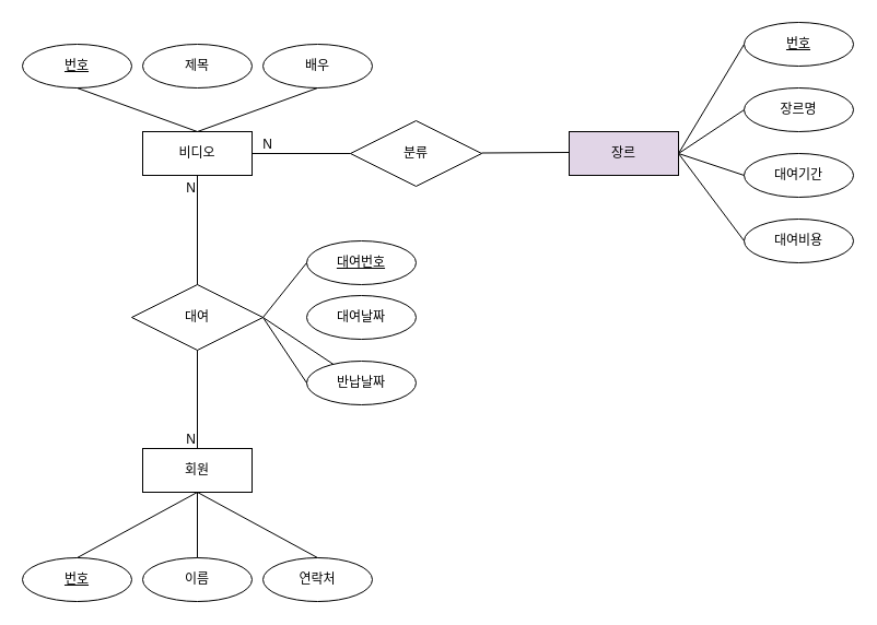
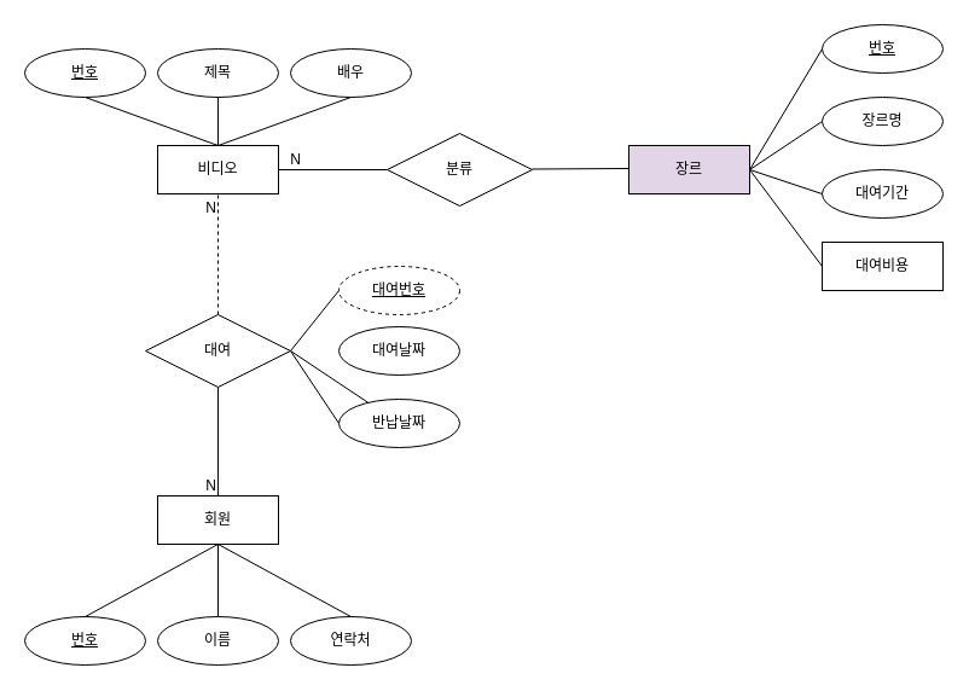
+ <mxCell id="16" value="" style="endArrow=none;html=1;rounded=0;exitX=0.5;exitY=0;exitDx=0;exitDy=0;entryX=0.5;entryY=1;entryDx=0;entryDy=0;" edge="1" parent="1" source="3" target="15"><mxGeometry relative="1" as="geometry"><mxPoint x="310" y="320" as="sourcePoint" /><mxPoint x="470" y="320" as="targetPoint" /></mxGeometry></mxCell>
- <mxCell id="30" value="" style="endArrow=none;html=1;rounded=0;entryX=0.5;entryY=1;entryDx=0;entryDy=0;exitX=0.5;exitY=0;exitDx=0;exitDy=0;" edge="1" parent="1" source="26" target="3"><mxGeometry relative="1" as="geometry"><mxPoint x="170" y="270" as="sourcePoint" /><mxPoint x="330" y="270" as="targetPoint" /></mxGeometry></mxCell>
+ <mxCell id="30" value="" style="endArrow=none;html=1;rounded=0;entryX=0.5;entryY=1;entryDx=0;entryDy=0;exitX=0.5;exitY=0;exitDx=0;exitDy=0;dashed=1;" edge="1" parent="1" source="26" target="3"><mxGeometry relative="1" as="geometry"><mxPoint x="170" y="270" as="sourcePoint" /><mxPoint x="330" y="270" as="targetPoint" /></mxGeometry></mxCell>
- <mxCell id="6" value="대여비용" style="ellipse;whiteSpace=wrap;html=1;align=center;" vertex="1" parent="1"><mxGeometry x="680" y="200" width="100" height="40" as="geometry" /></mxCell>
+ <mxCell id="6" value="대여비용" style="whiteSpace=wrap;html=1;align=center;rounded=0;" vertex="1" parent="1"><mxGeometry x="680" y="200" width="100" height="40" as="geometry" /></mxCell>
- <mxCell id="38" value="대여번호" style="ellipse;whiteSpace=wrap;html=1;align=center;fontStyle=4;" vertex="1" parent="1"><mxGeometry x="280" y="220" width="100" height="40" as="geometry" /></mxCell>
+ <mxCell id="38" value="대여번호" style="ellipse;whiteSpace=wrap;html=1;align=center;fontStyle=4;dashed=1;" vertex="1" parent="1"><mxGeometry x="280" y="220" width="100" height="40" as="geometry" /></mxCell>
